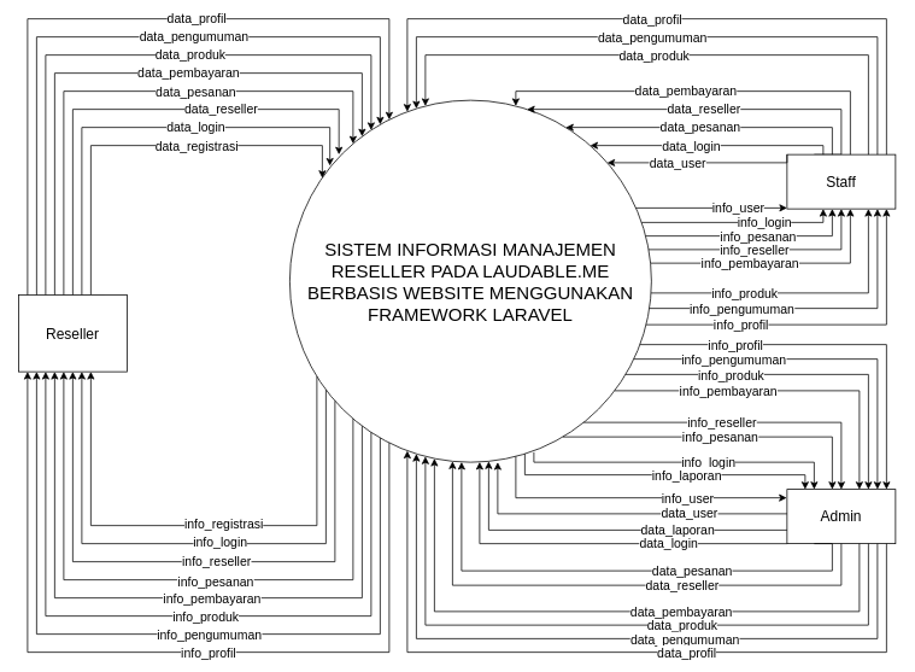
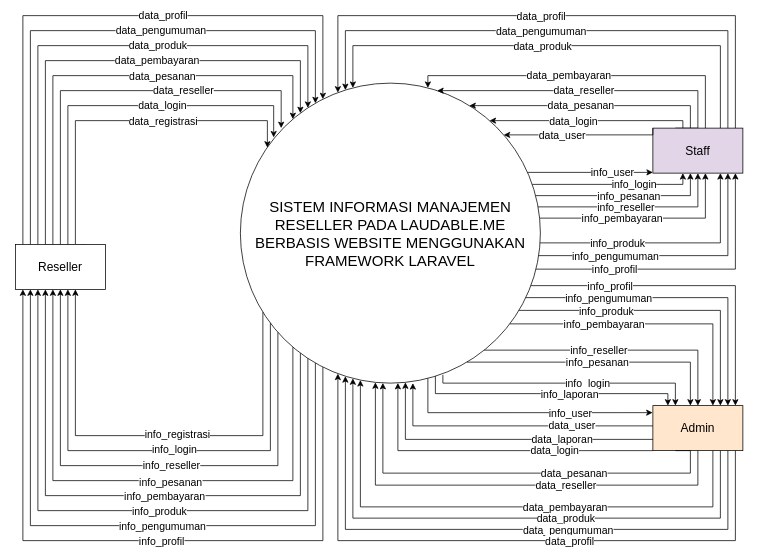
- <mxCell id="10" value="Staff" style="rounded=0;whiteSpace=wrap;html=1;fontSize=16;" parent="1" vertex="1"><mxGeometry x="870" y="170" width="120" height="60" as="geometry" /></mxCell>
+ <mxCell id="10" value="Staff" style="rounded=0;whiteSpace=wrap;html=1;fontSize=16;fillColor=#e1d5e7;" parent="1" vertex="1"><mxGeometry x="870" y="170" width="120" height="60" as="geometry" /></mxCell>
- <mxCell id="7" value="Reseller" style="rounded=0;whiteSpace=wrap;html=1;fontSize=16;" parent="1" vertex="1"><mxGeometry x="20" y="325" width="120" height="85" as="geometry" /></mxCell>
+ <mxCell id="7" value="Reseller" style="rounded=0;whiteSpace=wrap;html=1;fontSize=16;" parent="1" vertex="1"><mxGeometry x="20" y="325" width="120" height="60" as="geometry" /></mxCell>
- <mxCell id="45" value="Admin" style="rounded=0;whiteSpace=wrap;html=1;fontSize=16;" parent="1" vertex="1"><mxGeometry x="870" y="540" width="120" height="60" as="geometry" /></mxCell>
+ <mxCell id="45" value="Admin" style="rounded=0;whiteSpace=wrap;html=1;fontSize=16;fillColor=#ffe6cc;" parent="1" vertex="1"><mxGeometry x="870" y="540" width="120" height="60" as="geometry" /></mxCell>
